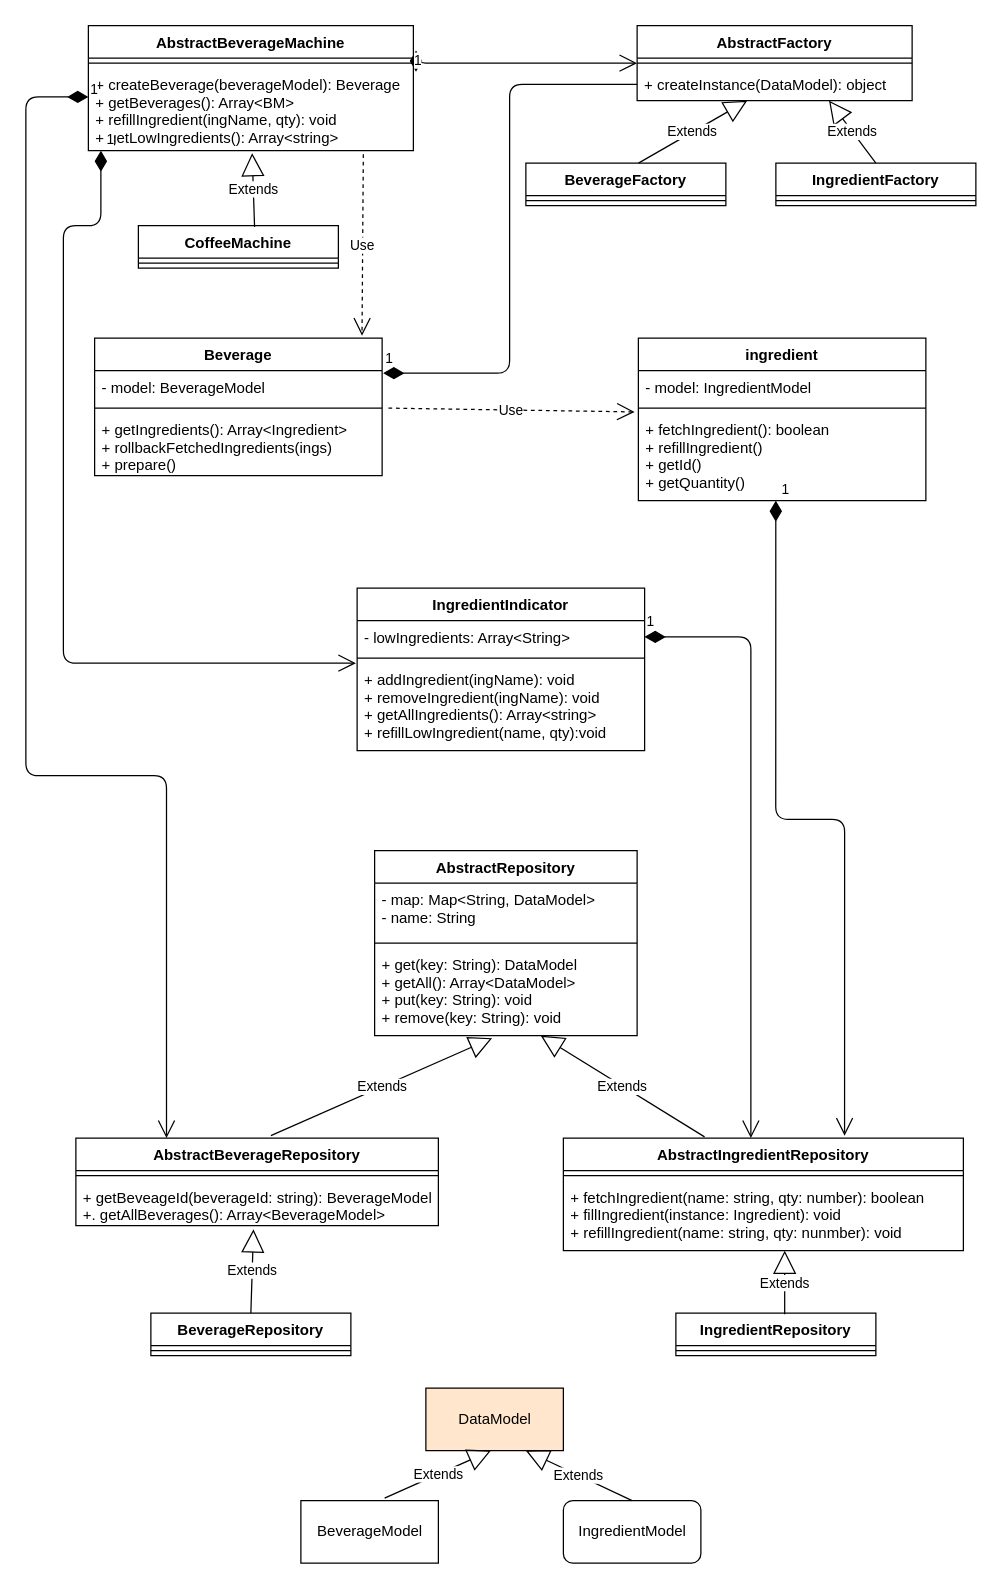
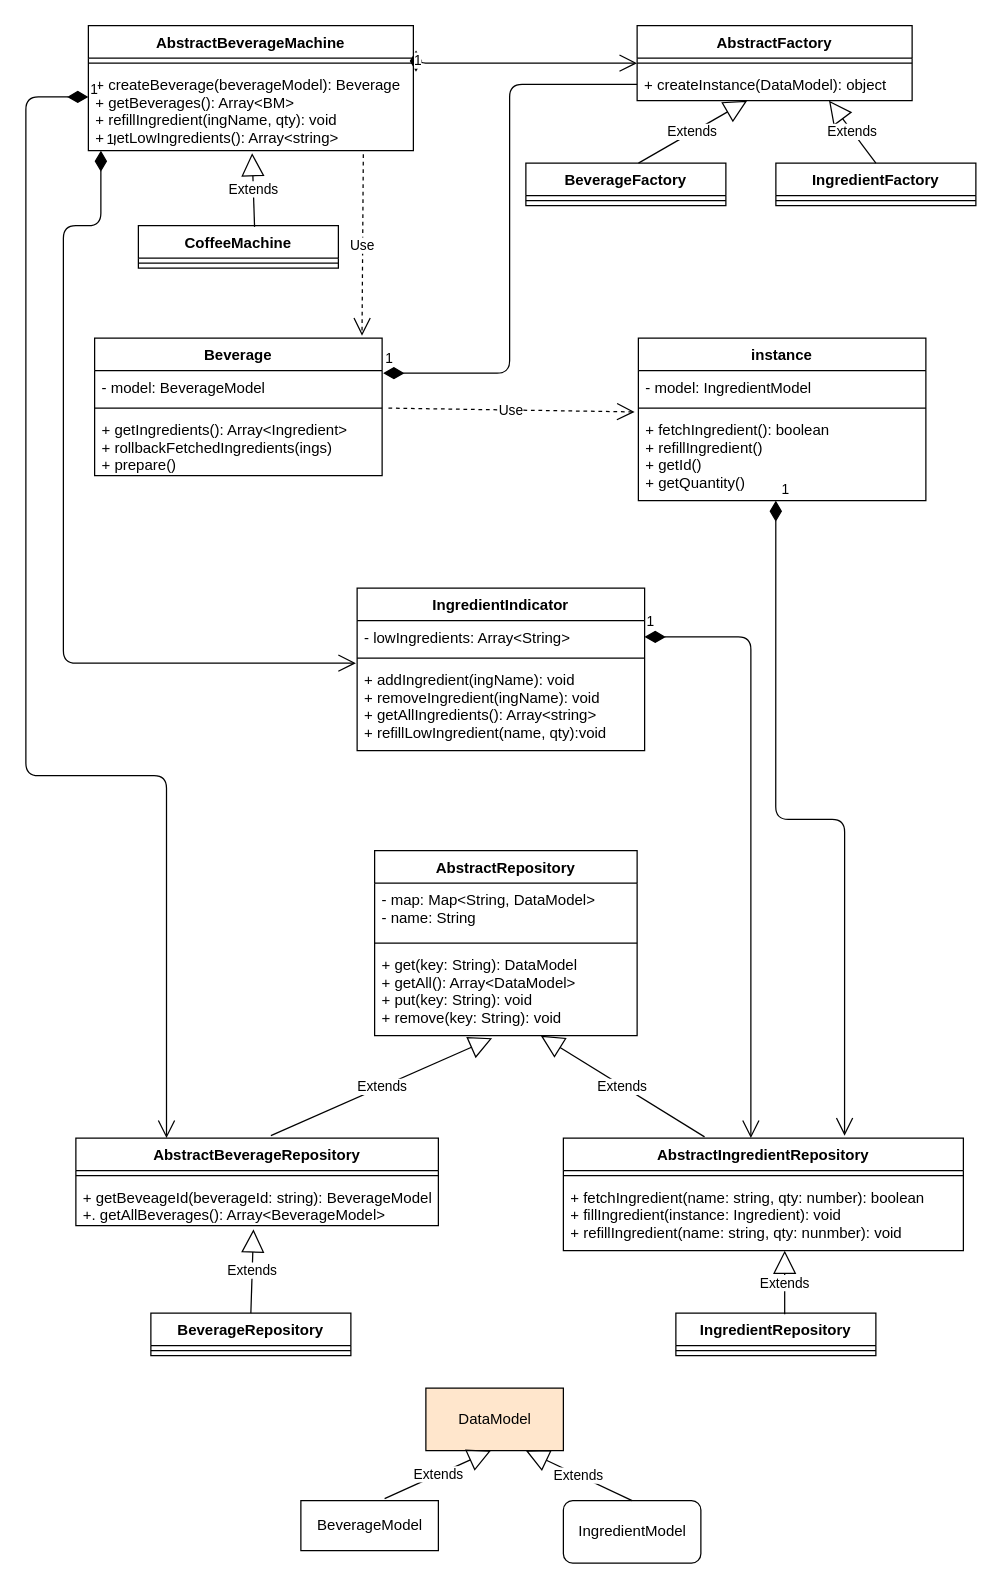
- <mxCell id="18" value="ingredient" style="swimlane;fontStyle=1;align=center;verticalAlign=top;childLayout=stackLayout;horizontal=1;startSize=26;horizontalStack=0;resizeParent=1;resizeParentMax=0;resizeLast=0;collapsible=1;marginBottom=0;" parent="1" vertex="1"><mxGeometry x="510" y="270" width="230" height="130" as="geometry" /></mxCell>
+ <mxCell id="18" value="instance" style="swimlane;fontStyle=1;align=center;verticalAlign=top;childLayout=stackLayout;horizontal=1;startSize=26;horizontalStack=0;resizeParent=1;resizeParentMax=0;resizeLast=0;collapsible=1;marginBottom=0;" parent="1" vertex="1"><mxGeometry x="510" y="270" width="230" height="130" as="geometry" /></mxCell>
- <mxCell id="50" value="BeverageModel" style="html=1;" parent="1" vertex="1"><mxGeometry x="240" y="1200" width="110" height="50" as="geometry" /></mxCell>
+ <mxCell id="50" value="BeverageModel" style="html=1;" parent="1" vertex="1"><mxGeometry x="240" y="1200" width="110" height="40" as="geometry" /></mxCell>
